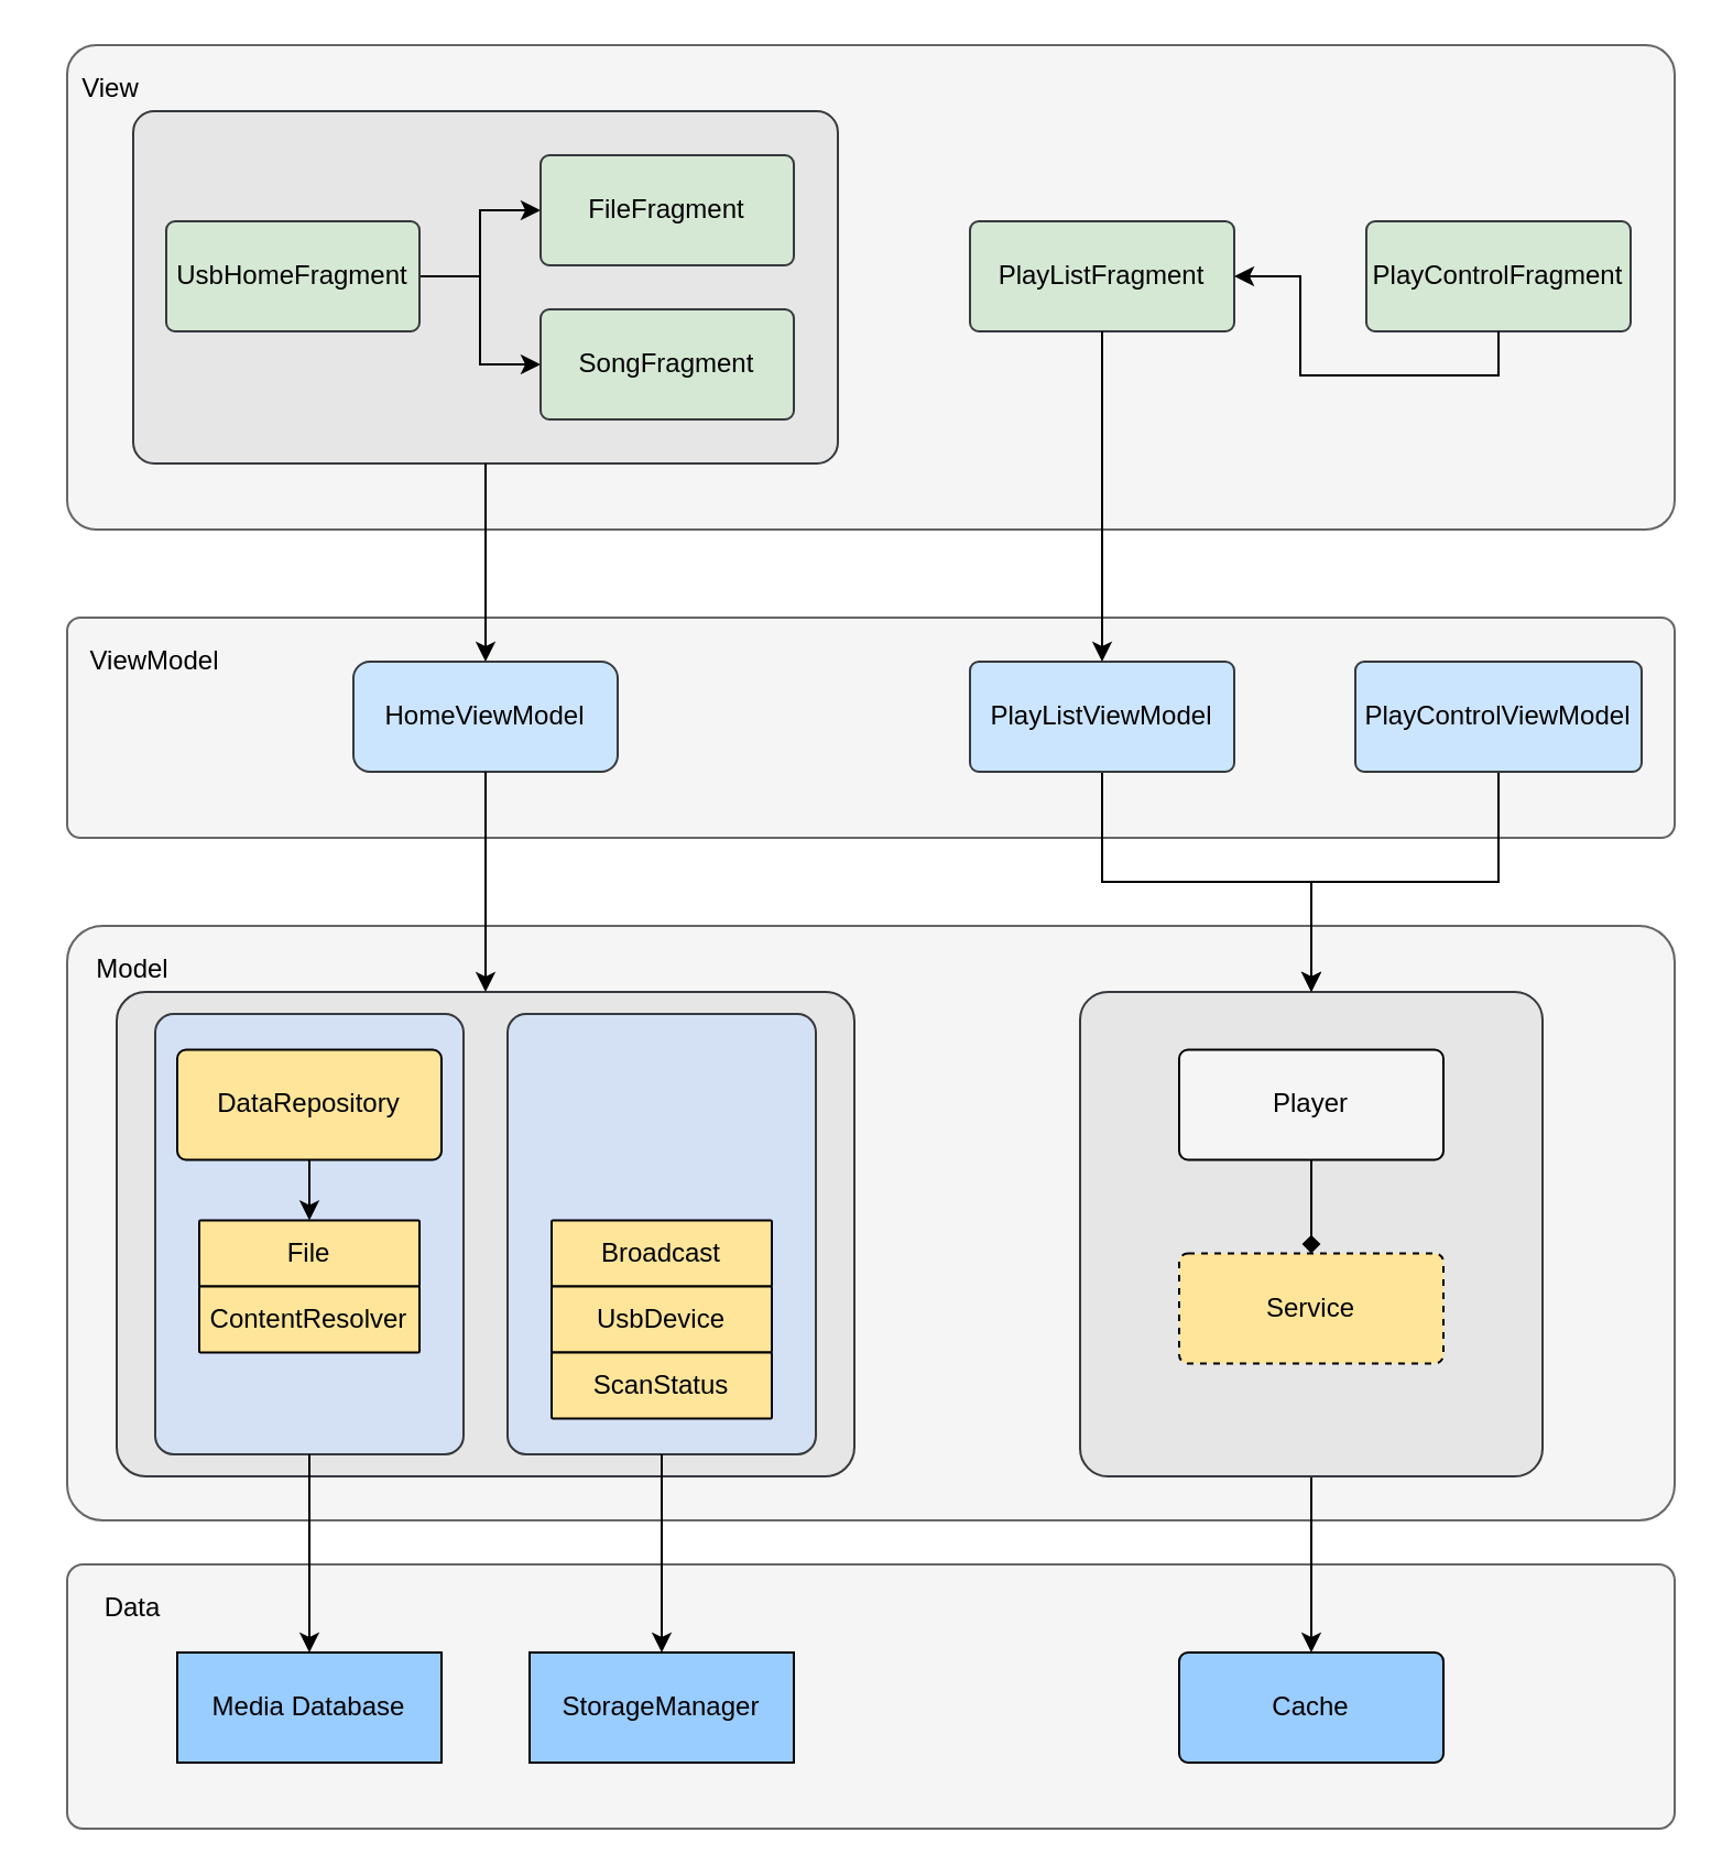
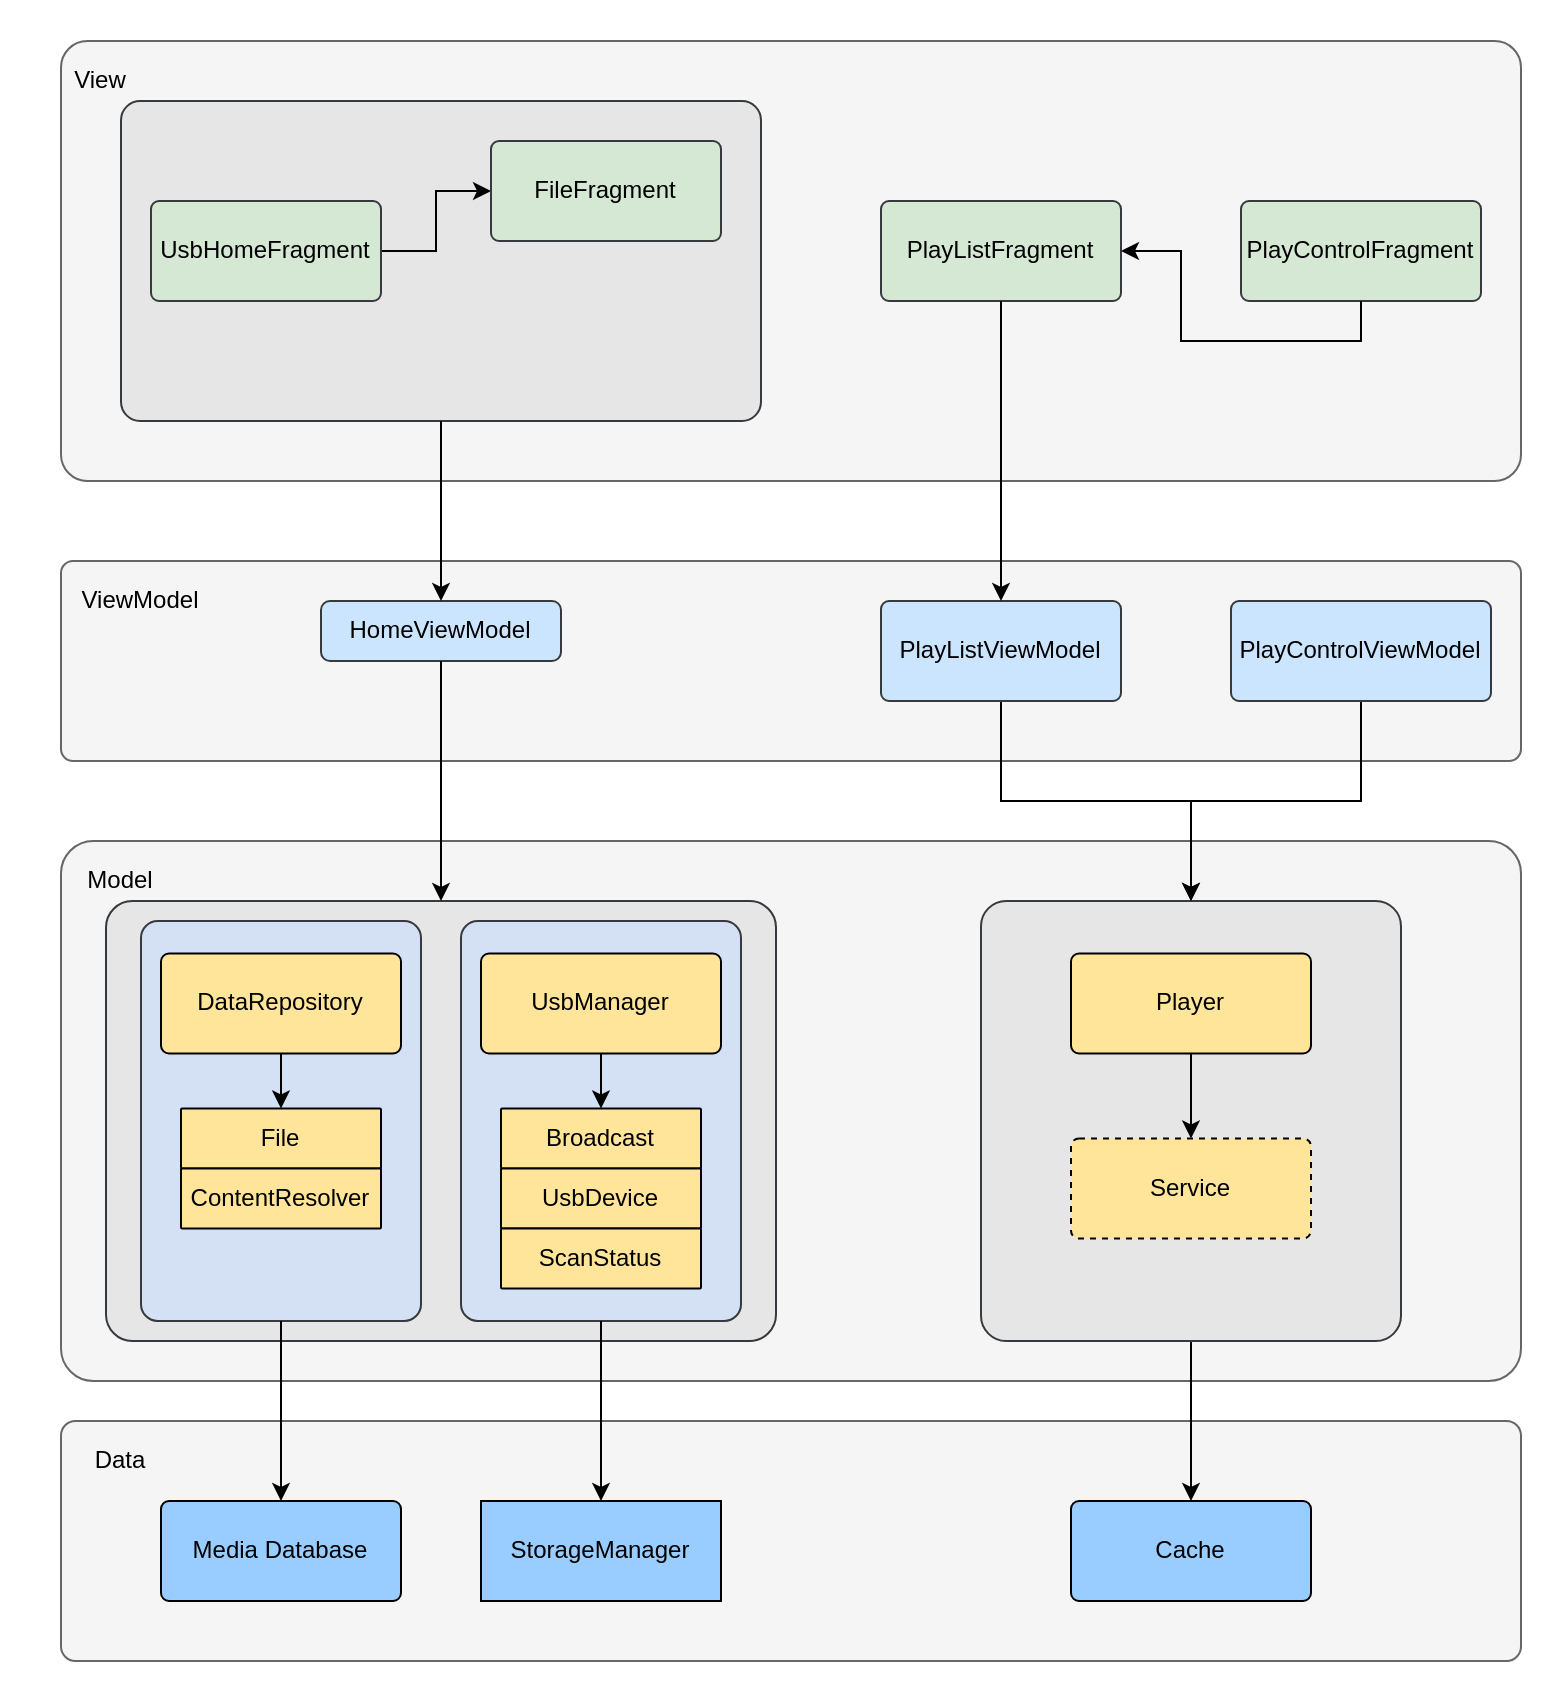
- <mxCell id="24" style="edgeStyle=orthogonalEdgeStyle;rounded=0;orthogonalLoop=1;jettySize=auto;html=1;exitX=1;exitY=0.5;exitDx=0;exitDy=0;entryX=0;entryY=0.5;entryDx=0;entryDy=0;" edge="1" parent="1" source="25" target="27"><mxGeometry relative="1" as="geometry" /></mxCell>
- <mxCell id="27" value="SongFragment" style="rounded=1;whiteSpace=wrap;html=1;arcSize=8;fillColor=#D5E8D4;strokeColor=#36393d;" vertex="1" parent="1"><mxGeometry x="245" y="140" width="115" height="50" as="geometry" /></mxCell>
- <mxCell id="11" value="HomeViewModel" style="rounded=1;whiteSpace=wrap;html=1;fillColor=#cce5ff;strokeColor=#36393d;" vertex="1" parent="1"><mxGeometry x="160" y="300" width="120" height="50" as="geometry" /></mxCell>
+ <mxCell id="11" value="HomeViewModel" style="rounded=1;whiteSpace=wrap;html=1;fillColor=#cce5ff;strokeColor=#36393d;" vertex="1" parent="1"><mxGeometry x="160" y="300" width="120" height="30" as="geometry" /></mxCell>
+ <mxCell id="42" value="UsbManager" style="rounded=1;whiteSpace=wrap;html=1;fillColor=#FFE599;strokeColor=#000000;arcSize=8;" vertex="1" parent="1"><mxGeometry x="240" y="476.25" width="120" height="50" as="geometry" /></mxCell>
- <mxCell id="9" value="Player" style="rounded=1;whiteSpace=wrap;html=1;fillColor=#f5f5f5;strokeColor=#000000;arcSize=8;" vertex="1" parent="1"><mxGeometry x="535" y="476.25" width="120" height="50" as="geometry" /></mxCell>
+ <mxCell id="9" value="Player" style="rounded=1;whiteSpace=wrap;html=1;fillColor=#FFE599;strokeColor=#000000;arcSize=8;" vertex="1" parent="1"><mxGeometry x="535" y="476.25" width="120" height="50" as="geometry" /></mxCell>
+ <mxCell id="41" style="edgeStyle=orthogonalEdgeStyle;rounded=0;orthogonalLoop=1;jettySize=auto;html=1;exitX=0.5;exitY=1;exitDx=0;exitDy=0;entryX=0.5;entryY=0;entryDx=0;entryDy=0;startArrow=none;startFill=0;" edge="1" parent="1" source="42" target="43"><mxGeometry relative="1" as="geometry" /></mxCell>
- <mxCell id="37" style="edgeStyle=orthogonalEdgeStyle;rounded=0;orthogonalLoop=1;jettySize=auto;html=1;exitX=0.5;exitY=1;exitDx=0;exitDy=0;entryX=0.5;entryY=0;entryDx=0;entryDy=0;startArrow=none;startFill=0;endArrow=diamond;" edge="1" parent="1" source="9" target="32"><mxGeometry relative="1" as="geometry" /></mxCell>
+ <mxCell id="37" style="edgeStyle=orthogonalEdgeStyle;rounded=0;orthogonalLoop=1;jettySize=auto;html=1;exitX=0.5;exitY=1;exitDx=0;exitDy=0;entryX=0.5;entryY=0;entryDx=0;entryDy=0;startArrow=none;startFill=0;" edge="1" parent="1" source="9" target="32"><mxGeometry relative="1" as="geometry" /></mxCell>
- <mxCell id="33" value="Media Database" style="whiteSpace=wrap;html=1;fillColor=#99CCFF;strokeColor=#000000;arcSize=8;rounded=0;" vertex="1" parent="1"><mxGeometry x="80" y="750" width="120" height="50" as="geometry" /></mxCell>
+ <mxCell id="33" value="Media Database" style="rounded=1;whiteSpace=wrap;html=1;fillColor=#99CCFF;strokeColor=#000000;arcSize=8;" vertex="1" parent="1"><mxGeometry x="80" y="750" width="120" height="50" as="geometry" /></mxCell>
